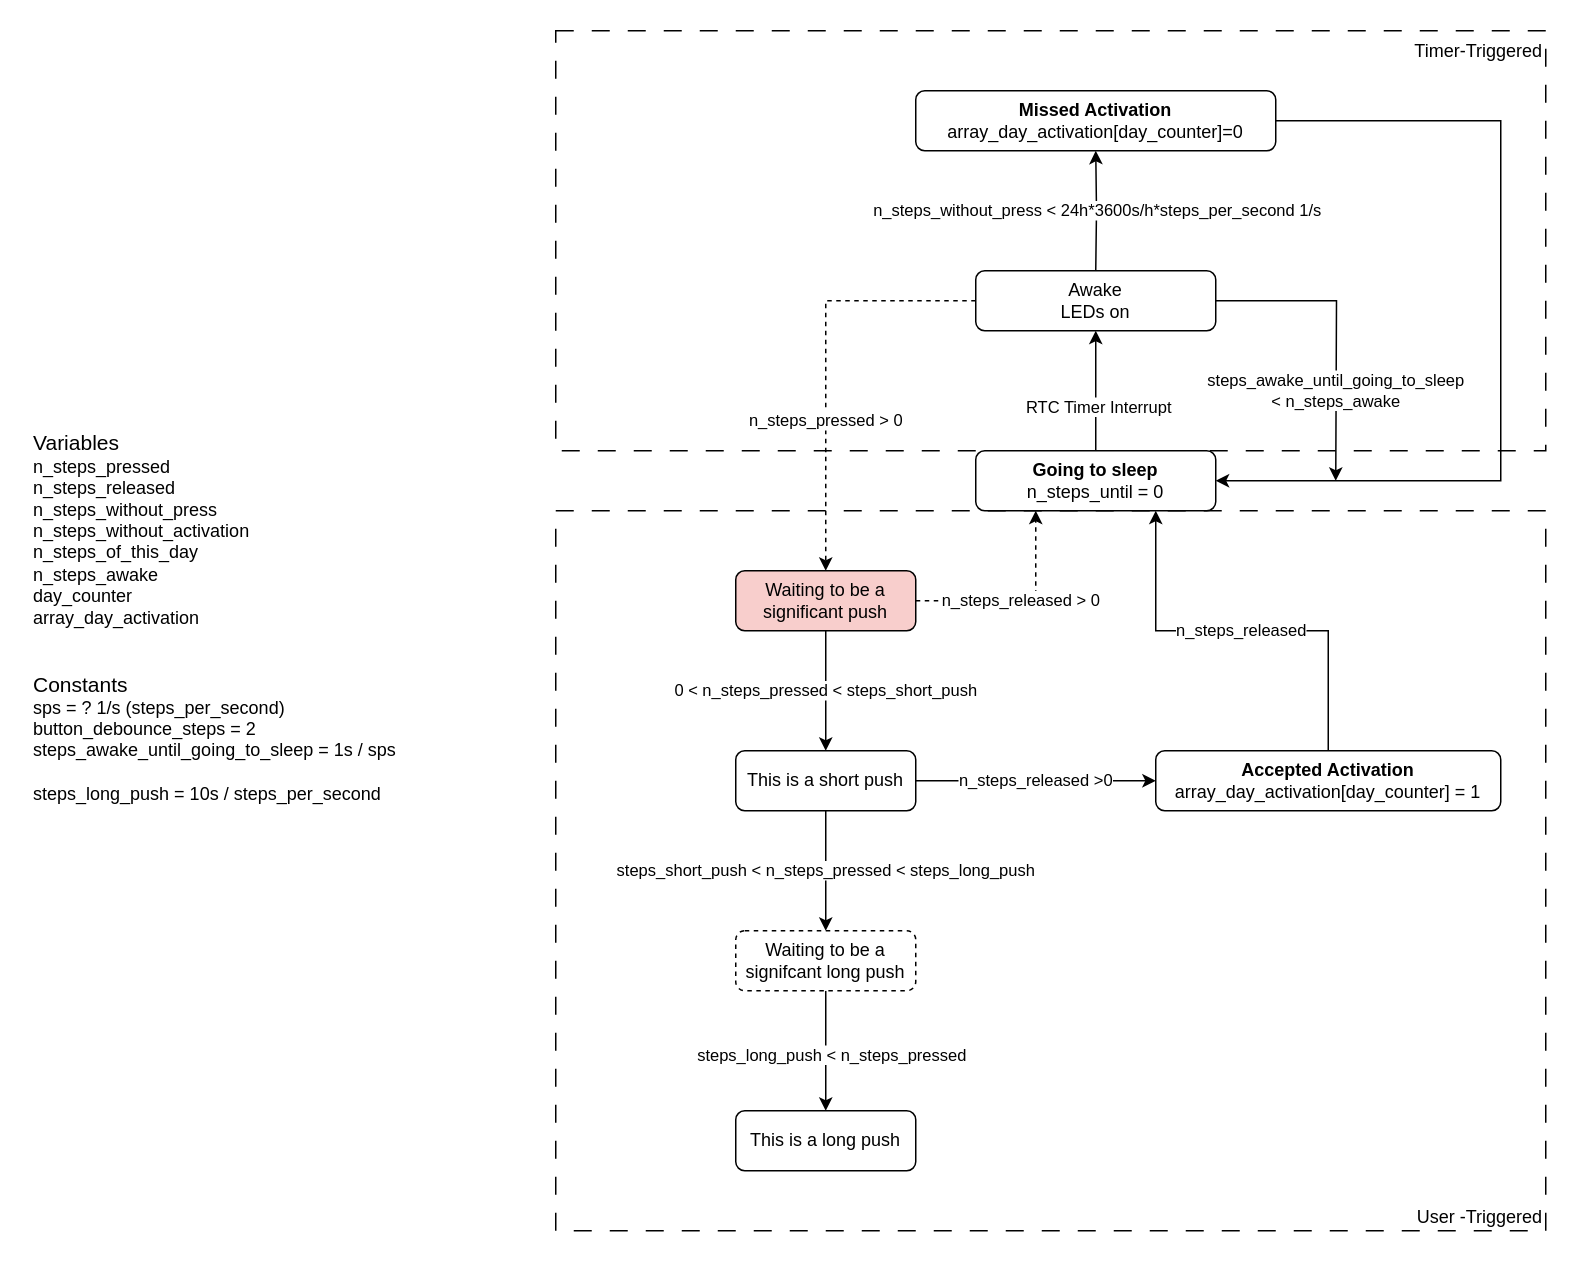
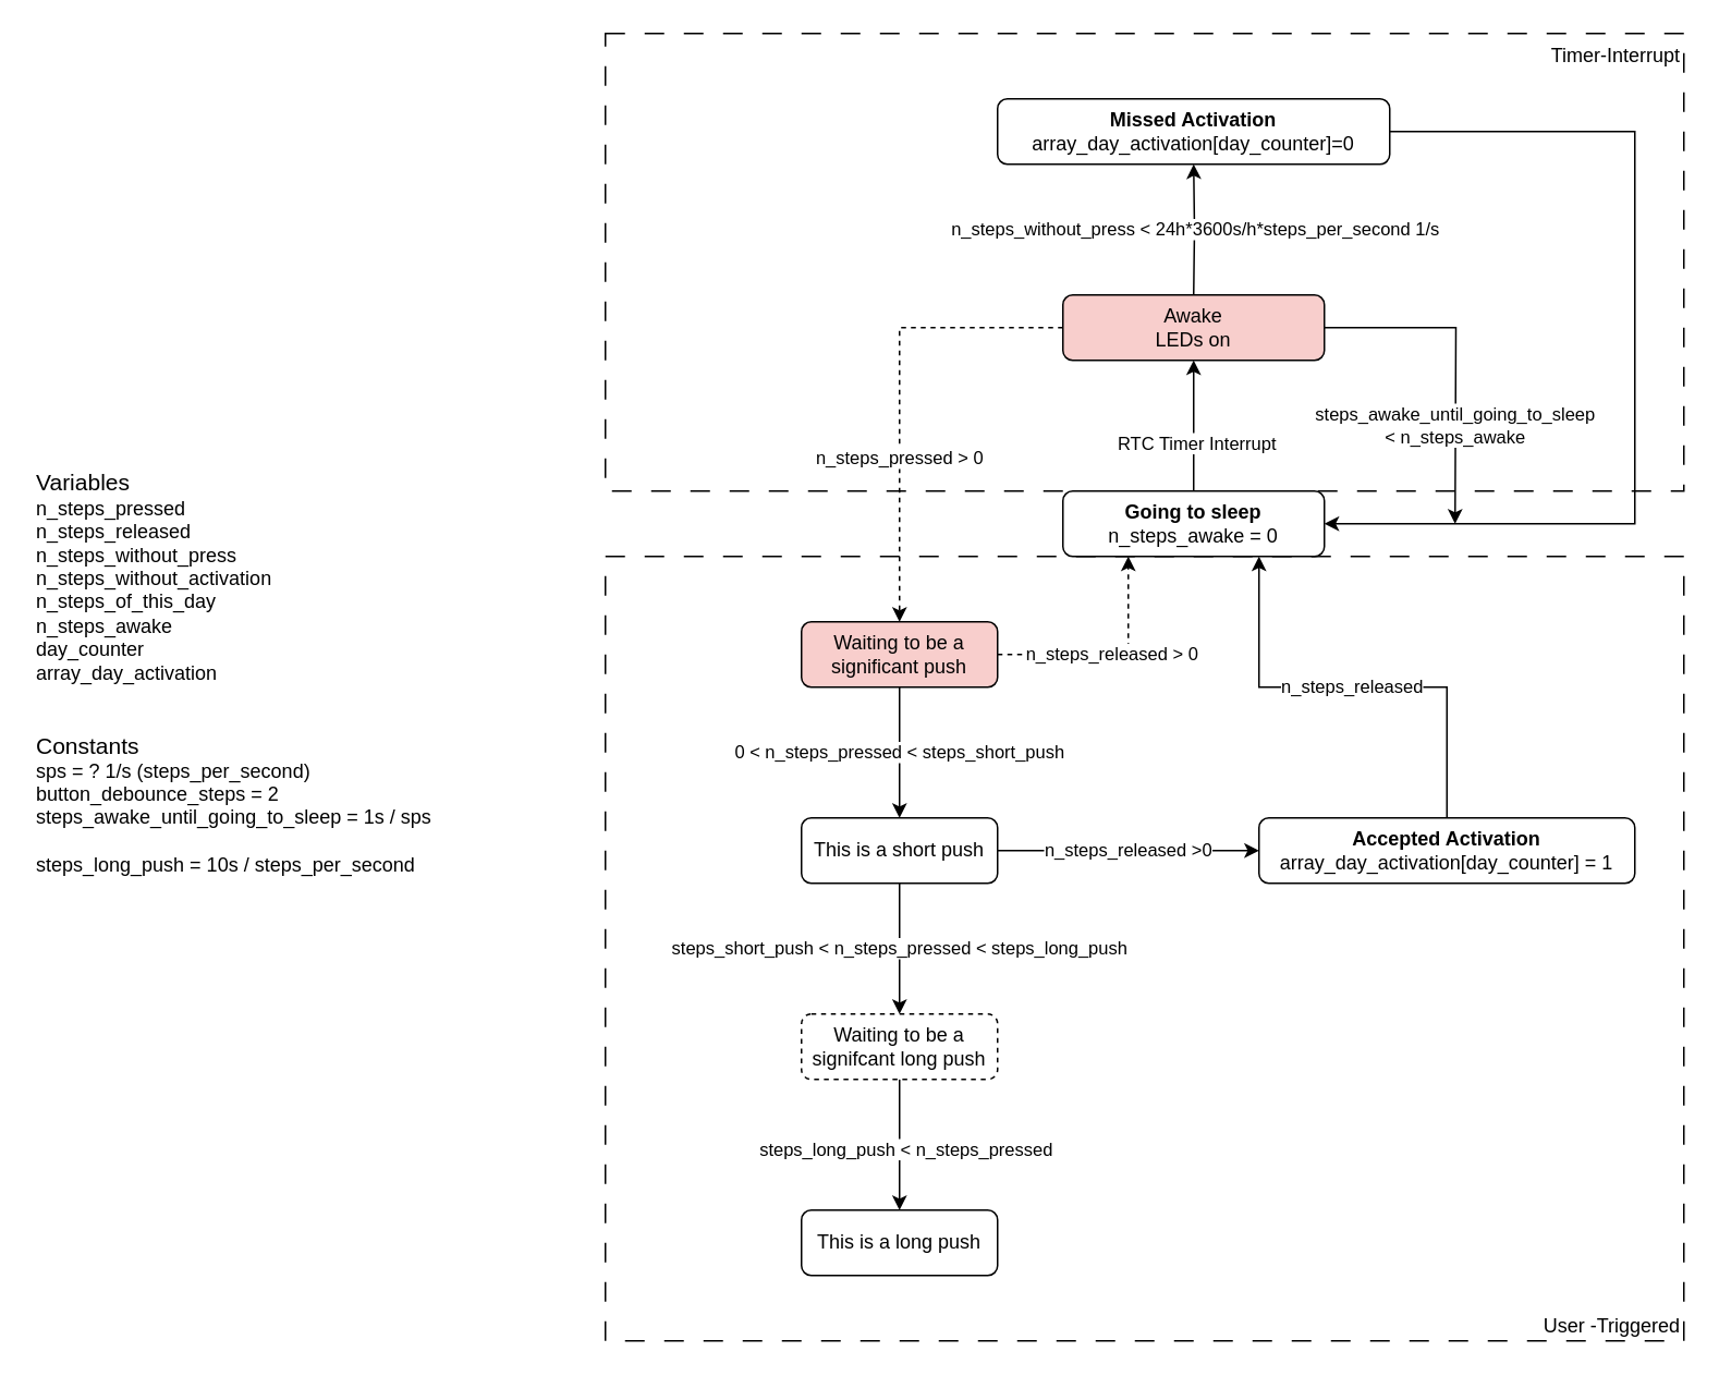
- <mxCell id="2" value="Timer-Triggered" style="rounded=0;whiteSpace=wrap;html=1;fillColor=none;dashed=1;dashPattern=12 12;align=right;verticalAlign=top;" parent="1" vertex="1"><mxGeometry x="370" y="20" width="660" height="280" as="geometry" /></mxCell>
+ <mxCell id="2" value="Timer-Interrupt" style="rounded=0;whiteSpace=wrap;html=1;fillColor=none;dashed=1;dashPattern=12 12;align=right;verticalAlign=top;" parent="1" vertex="1"><mxGeometry x="370" y="20" width="660" height="280" as="geometry" /></mxCell>
- <mxCell id="25" value="&lt;div&gt;Awake &lt;/div&gt;LEDs on " style="rounded=1;whiteSpace=wrap;html=1;fontSize=12;glass=0;strokeWidth=1;shadow=0;" parent="1" vertex="1"><mxGeometry x="650" y="180" width="160" height="40" as="geometry" /></mxCell>
+ <mxCell id="25" value="&lt;div&gt;Awake &lt;/div&gt;LEDs on " style="rounded=1;whiteSpace=wrap;html=1;fontSize=12;glass=0;strokeWidth=1;shadow=0;fillColor=#f8cecc;" parent="1" vertex="1"><mxGeometry x="650" y="180" width="160" height="40" as="geometry" /></mxCell>
- <mxCell id="21" value="&lt;div&gt;&lt;b&gt;Going to sleep&lt;/b&gt;&lt;/div&gt;&lt;div&gt;n_steps_until = 0&lt;br&gt;&lt;/div&gt;" style="rounded=1;whiteSpace=wrap;html=1;fontSize=12;glass=0;strokeWidth=1;shadow=0;" parent="1" vertex="1"><mxGeometry x="650" y="300" width="160" height="40" as="geometry" /></mxCell>
+ <mxCell id="21" value="&lt;div&gt;&lt;b&gt;Going to sleep&lt;/b&gt;&lt;/div&gt;&lt;div&gt;n_steps_awake = 0&lt;br&gt;&lt;/div&gt;" style="rounded=1;whiteSpace=wrap;html=1;fontSize=12;glass=0;strokeWidth=1;shadow=0;" parent="1" vertex="1"><mxGeometry x="650" y="300" width="160" height="40" as="geometry" /></mxCell>
